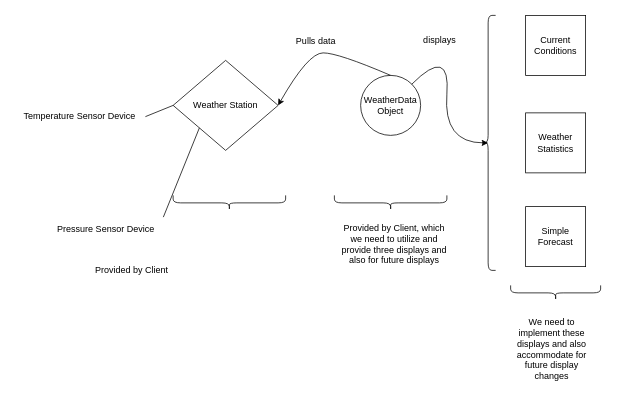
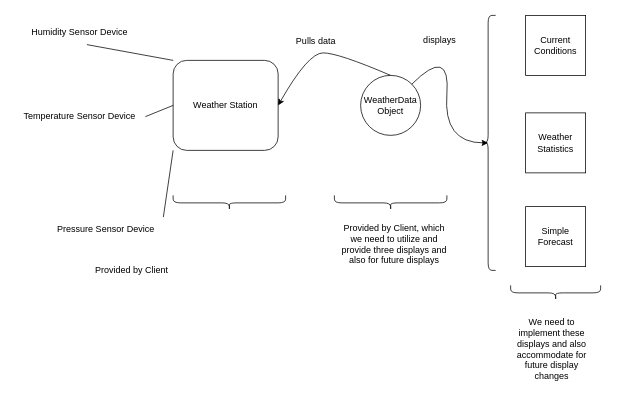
+ <mxCell id="3" value="Humidity Sensor Device" style="text;html=1;align=center;verticalAlign=middle;resizable=0;points=[];autosize=1;strokeColor=none;fillColor=none;" vertex="1" parent="1"><mxGeometry x="30" y="28" width="150" height="30" as="geometry" /></mxCell>
+ <mxCell id="6" value="" style="endArrow=none;html=1;rounded=0;exitX=0;exitY=0;exitDx=0;exitDy=0;entryX=0.567;entryY=1.033;entryDx=0;entryDy=0;entryPerimeter=0;" edge="1" parent="1" source="2" target="3"><mxGeometry width="50" height="50" relative="1" as="geometry"><mxPoint x="70" y="120" as="sourcePoint" /><mxPoint x="120" y="70" as="targetPoint" /></mxGeometry></mxCell>
- <mxCell id="2" value="Weather Station" style="rhombus;whiteSpace=wrap;html=1;" vertex="1" parent="1"><mxGeometry x="230" y="80" width="140" height="120" as="geometry" /></mxCell>
+ <mxCell id="2" value="Weather Station" style="rounded=1;whiteSpace=wrap;html=1;" vertex="1" parent="1"><mxGeometry x="230" y="80" width="140" height="120" as="geometry" /></mxCell>
